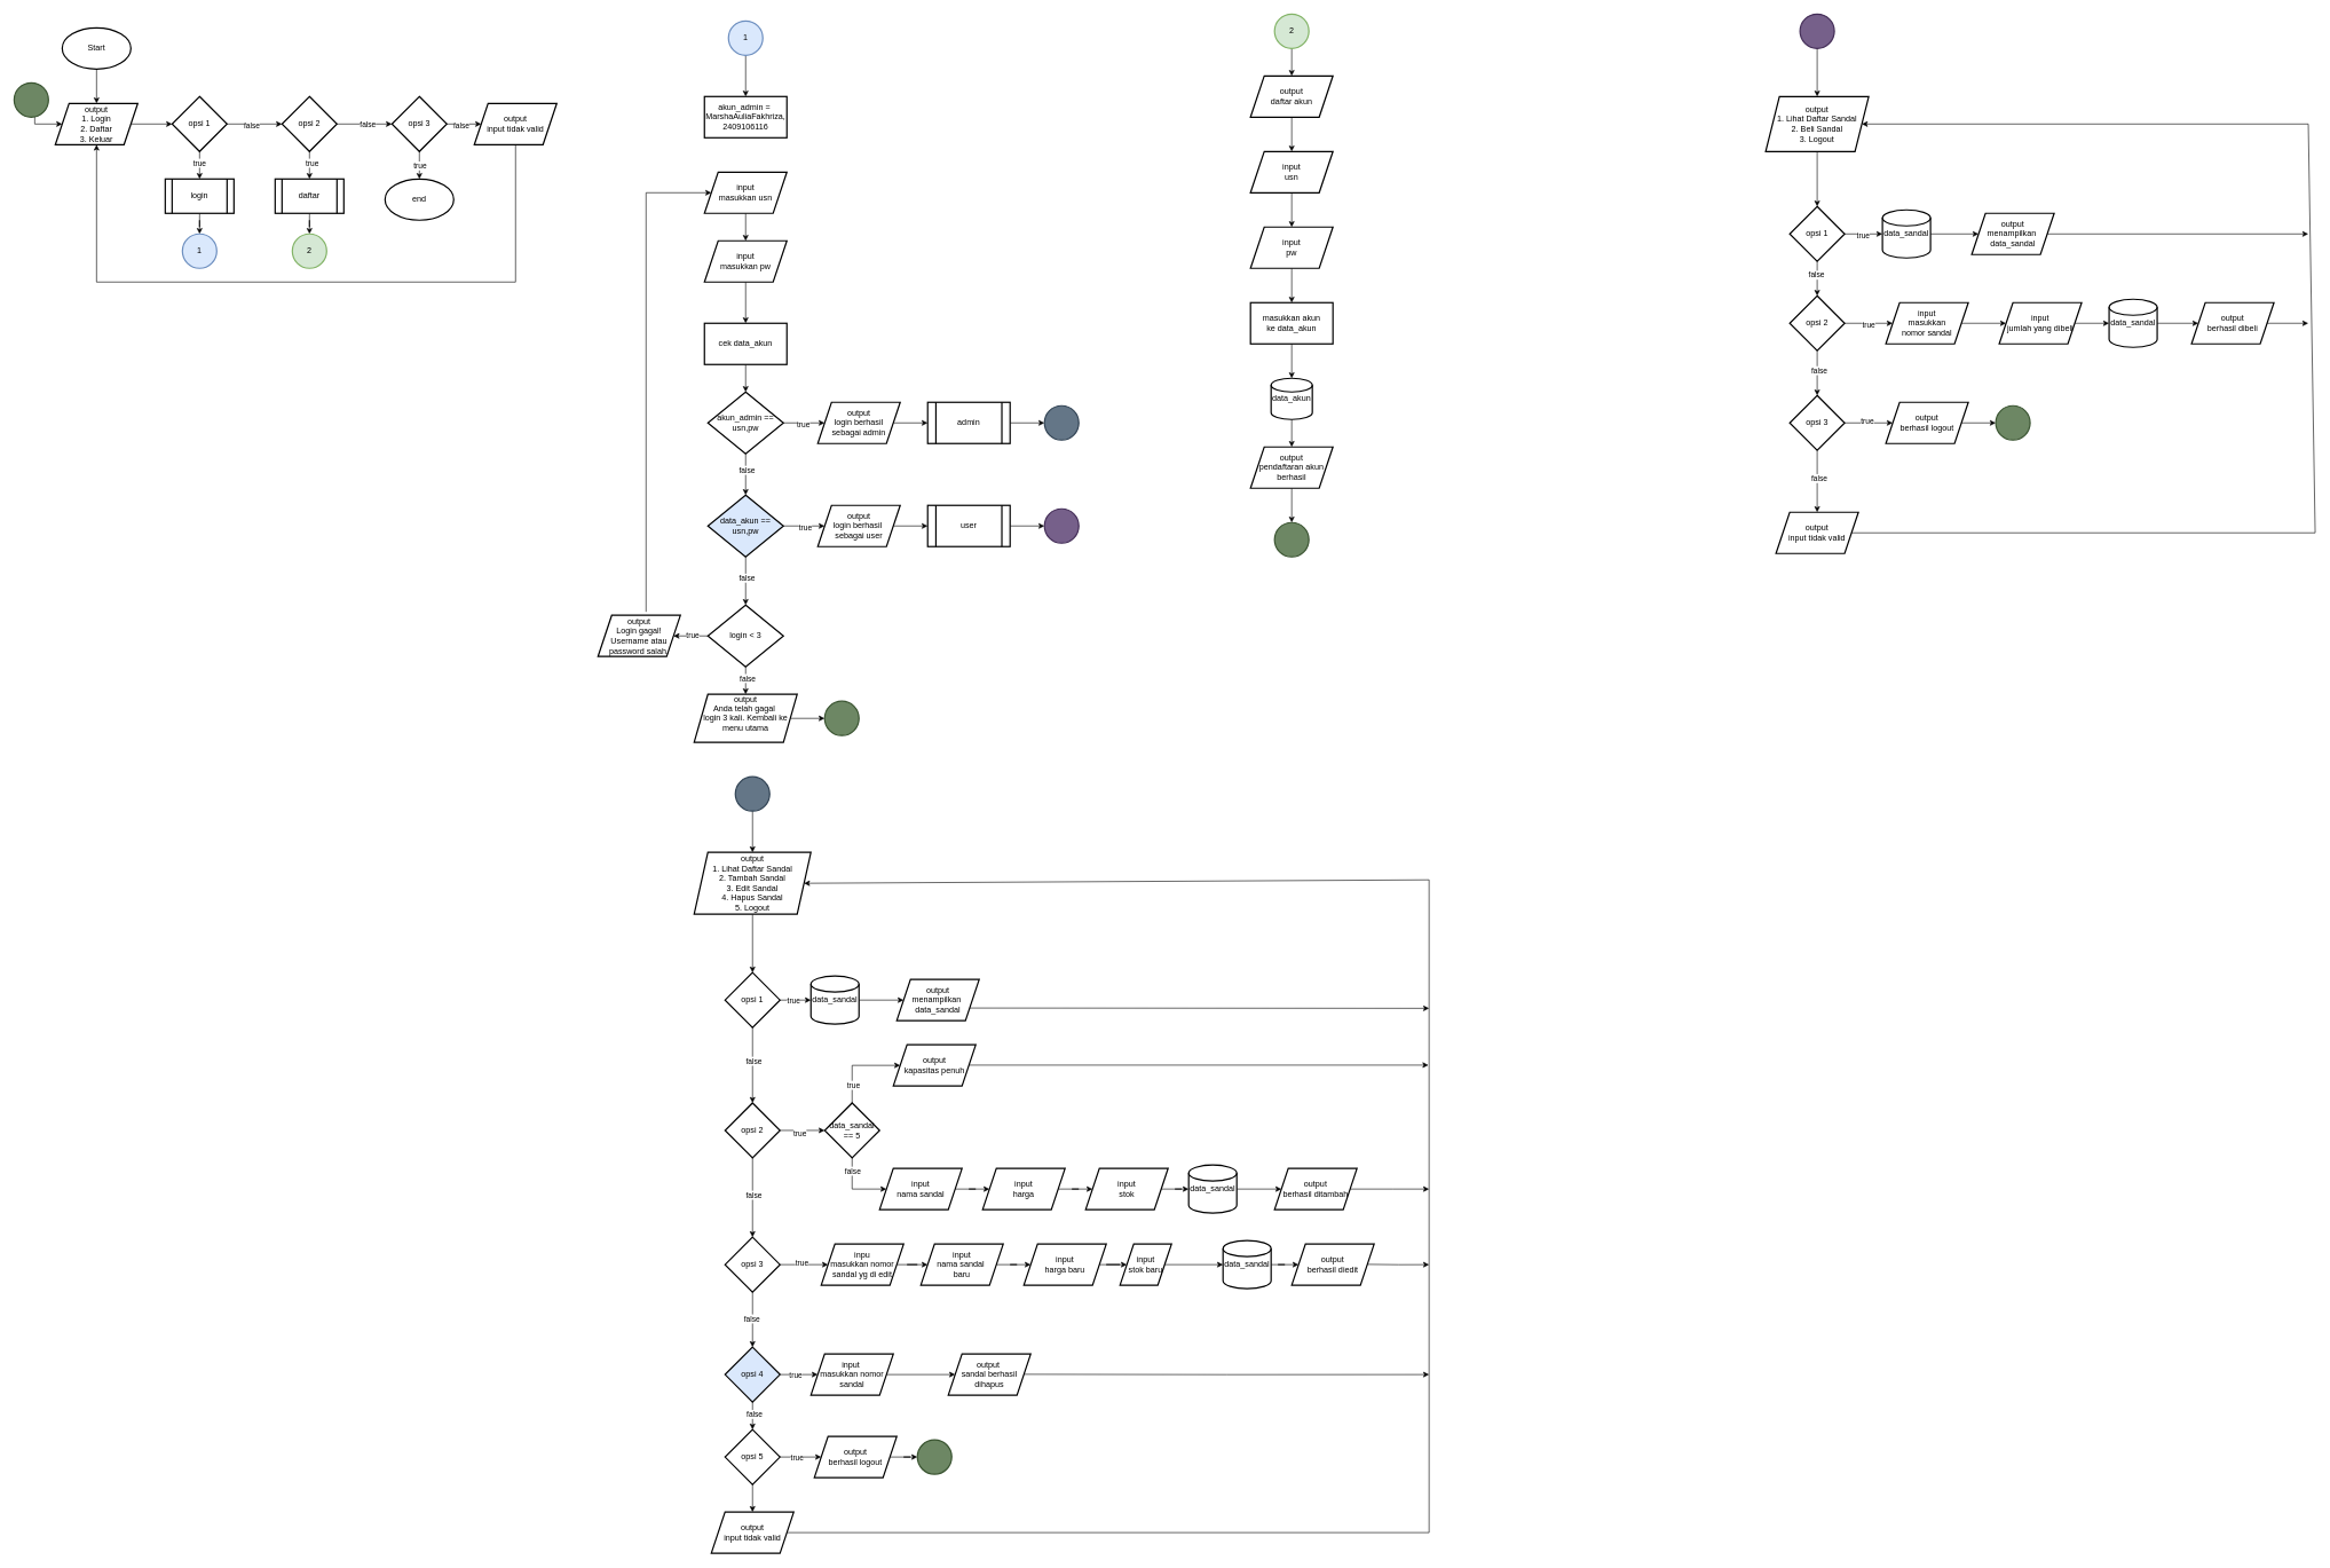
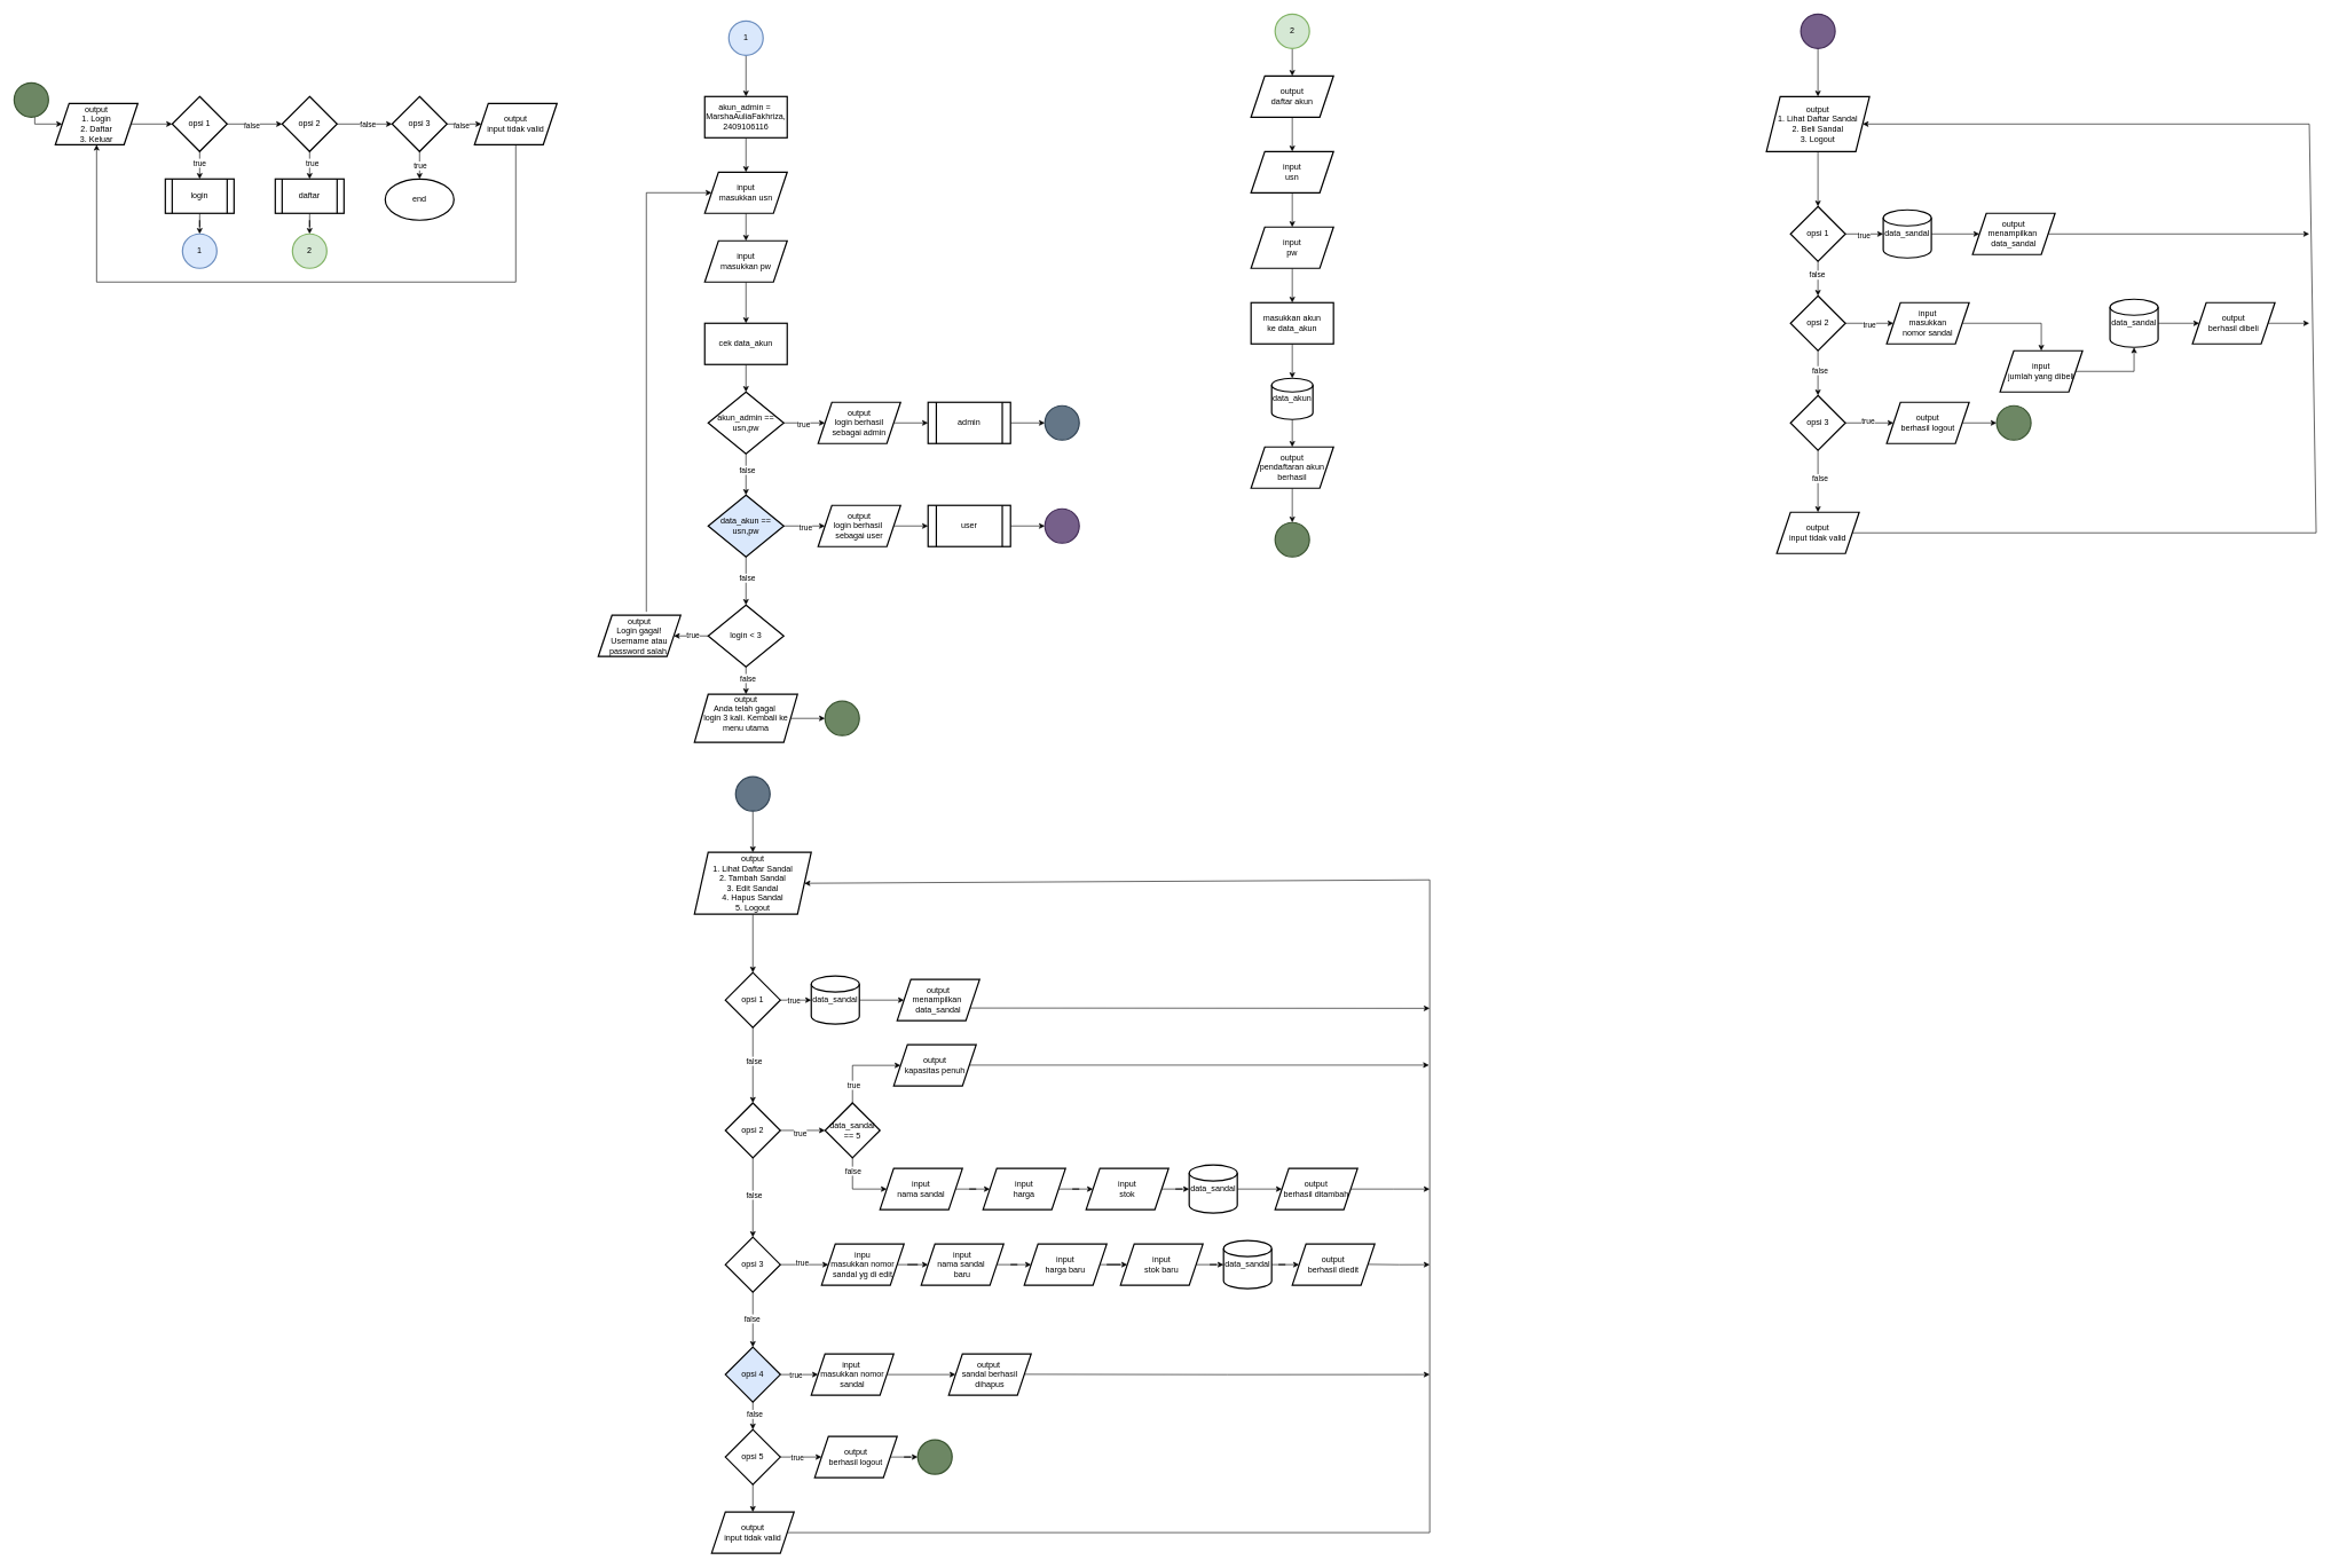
- <mxCell id="3" value="Start" style="strokeWidth=2;html=1;shape=mxgraph.flowchart.start_1;whiteSpace=wrap;" parent="1" vertex="1"><mxGeometry x="90" y="40" width="100" height="60" as="geometry" /></mxCell>
- <mxCell id="2" value="" style="edgeStyle=orthogonalEdgeStyle;rounded=0;orthogonalLoop=1;jettySize=auto;html=1;" parent="1" source="3" target="5" edge="1"><mxGeometry relative="1" as="geometry" /></mxCell>
+ <mxCell id="49" value="" style="edgeStyle=orthogonalEdgeStyle;rounded=0;orthogonalLoop=1;jettySize=auto;html=1;" parent="1" source="50" target="52" edge="1"><mxGeometry relative="1" as="geometry" /></mxCell>
- <mxCell id="177" value="input&lt;div&gt;jumlah yang dibeli&lt;/div&gt;" style="shape=parallelogram;perimeter=parallelogramPerimeter;whiteSpace=wrap;html=1;fixedSize=1;strokeWidth=2;" parent="1" vertex="1"><mxGeometry x="2910" y="440" width="120" height="60" as="geometry" /></mxCell>
+ <mxCell id="177" value="input&lt;div&gt;jumlah yang dibeli&lt;/div&gt;" style="shape=parallelogram;perimeter=parallelogramPerimeter;whiteSpace=wrap;html=1;fixedSize=1;strokeWidth=2;" parent="1" vertex="1"><mxGeometry x="2910" y="510" width="120" height="60" as="geometry" /></mxCell>
- <mxCell id="131" value="input&lt;div&gt;stok baru&lt;/div&gt;" style="shape=parallelogram;perimeter=parallelogramPerimeter;whiteSpace=wrap;html=1;fixedSize=1;strokeWidth=2;" parent="1" vertex="1"><mxGeometry x="1630" y="1810" width="75" height="60" as="geometry" /></mxCell>
+ <mxCell id="131" value="input&lt;div&gt;stok baru&lt;/div&gt;" style="shape=parallelogram;perimeter=parallelogramPerimeter;whiteSpace=wrap;html=1;fixedSize=1;strokeWidth=2;" parent="1" vertex="1"><mxGeometry x="1630" y="1810" width="120" height="60" as="geometry" /></mxCell>
